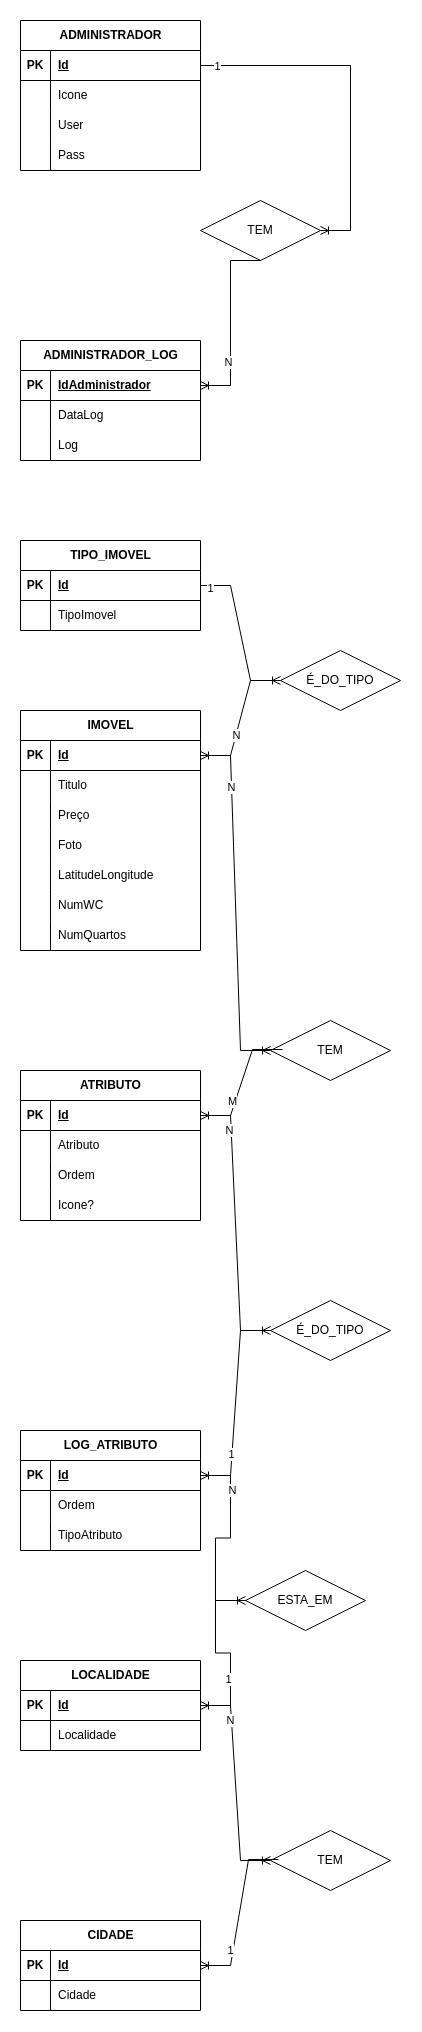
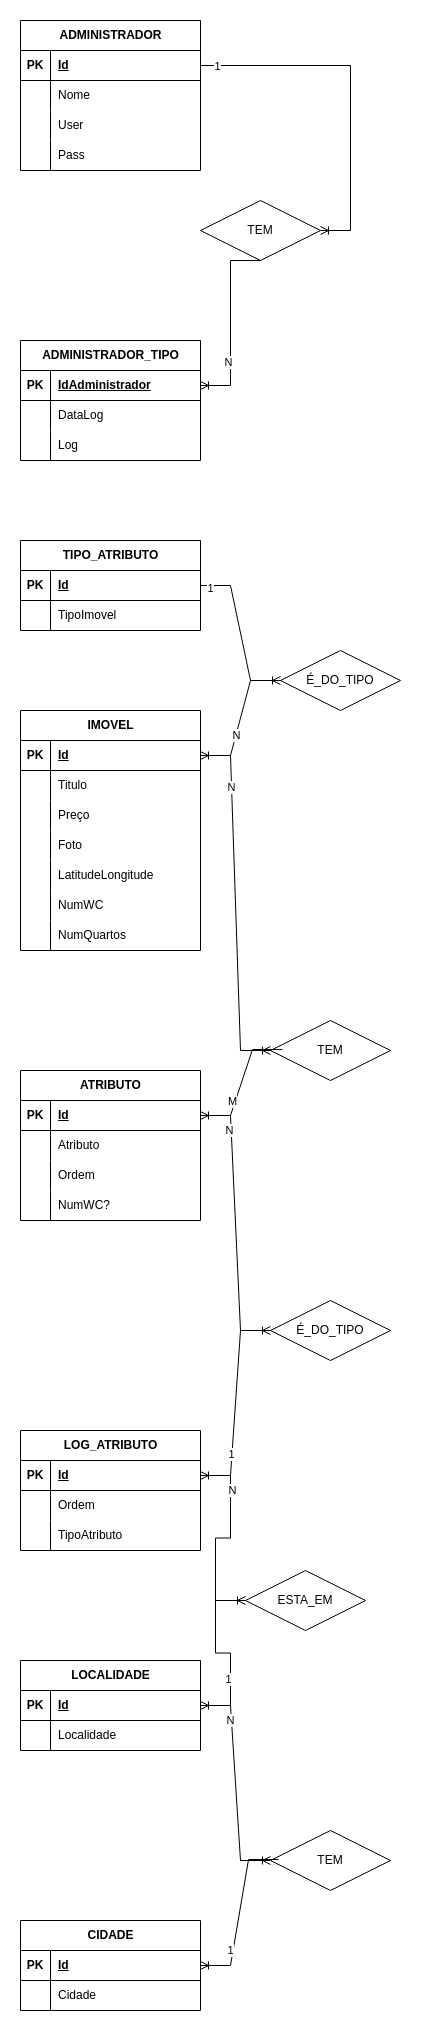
- <mxCell id="8" value="Icone" style="shape=partialRectangle;connectable=0;fillColor=none;top=0;left=0;bottom=0;right=0;align=left;spacingLeft=6;overflow=hidden;whiteSpace=wrap;html=1;" vertex="1" parent="6"><mxGeometry x="30" width="150" height="30" as="geometry"><mxRectangle width="150" height="30" as="alternateBounds" /></mxGeometry></mxCell>
+ <mxCell id="8" value="Nome" style="shape=partialRectangle;connectable=0;fillColor=none;top=0;left=0;bottom=0;right=0;align=left;spacingLeft=6;overflow=hidden;whiteSpace=wrap;html=1;" vertex="1" parent="6"><mxGeometry x="30" width="150" height="30" as="geometry"><mxRectangle width="150" height="30" as="alternateBounds" /></mxGeometry></mxCell>
- <mxCell id="15" value="ADMINISTRADOR_LOG" style="shape=table;startSize=30;container=1;collapsible=1;childLayout=tableLayout;fixedRows=1;rowLines=0;fontStyle=1;align=center;resizeLast=1;html=1;" vertex="1" parent="1"><mxGeometry x="20" y="340" width="180" height="120" as="geometry" /></mxCell>
+ <mxCell id="15" value="ADMINISTRADOR_TIPO" style="shape=table;startSize=30;container=1;collapsible=1;childLayout=tableLayout;fixedRows=1;rowLines=0;fontStyle=1;align=center;resizeLast=1;html=1;" vertex="1" parent="1"><mxGeometry x="20" y="340" width="180" height="120" as="geometry" /></mxCell>
- <mxCell id="27" value="TIPO_IMOVEL" style="shape=table;startSize=30;container=1;collapsible=1;childLayout=tableLayout;fixedRows=1;rowLines=0;fontStyle=1;align=center;resizeLast=1;html=1;" vertex="1" parent="1"><mxGeometry x="20" y="540" width="180" height="90" as="geometry" /></mxCell>
+ <mxCell id="27" value="TIPO_ATRIBUTO" style="shape=table;startSize=30;container=1;collapsible=1;childLayout=tableLayout;fixedRows=1;rowLines=0;fontStyle=1;align=center;resizeLast=1;html=1;" vertex="1" parent="1"><mxGeometry x="20" y="540" width="180" height="90" as="geometry" /></mxCell>
- <mxCell id="79" value="Icone?" style="shape=partialRectangle;connectable=0;fillColor=none;top=0;left=0;bottom=0;right=0;align=left;spacingLeft=6;overflow=hidden;whiteSpace=wrap;html=1;" vertex="1" parent="77"><mxGeometry x="30" width="150" height="30" as="geometry"><mxRectangle width="150" height="30" as="alternateBounds" /></mxGeometry></mxCell>
+ <mxCell id="79" value="NumWC?" style="shape=partialRectangle;connectable=0;fillColor=none;top=0;left=0;bottom=0;right=0;align=left;spacingLeft=6;overflow=hidden;whiteSpace=wrap;html=1;" vertex="1" parent="77"><mxGeometry x="30" width="150" height="30" as="geometry"><mxRectangle width="150" height="30" as="alternateBounds" /></mxGeometry></mxCell>
